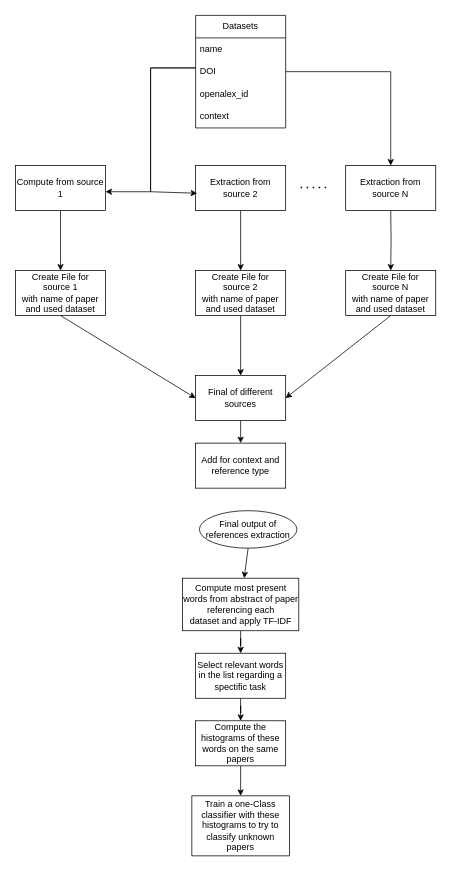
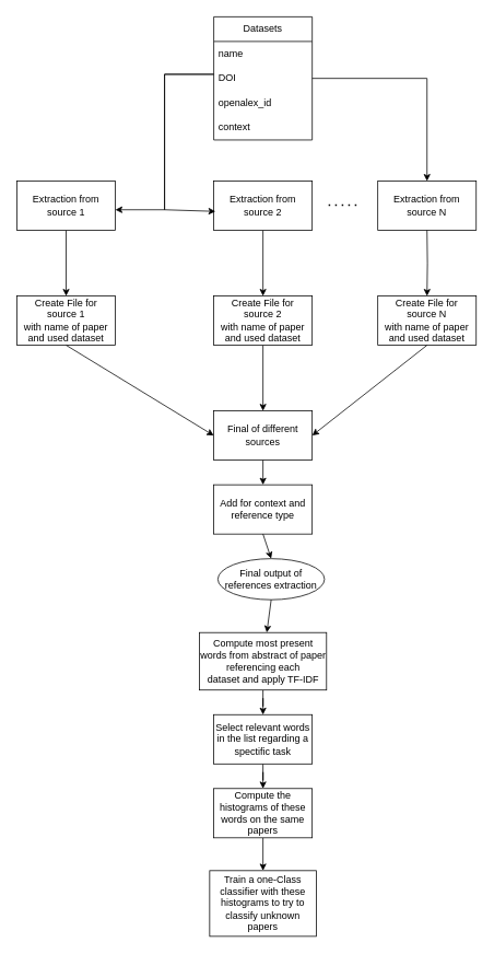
- <mxCell id="8" value="Compute from source 1" style="rounded=0;whiteSpace=wrap;html=1;" parent="1" vertex="1"><mxGeometry x="20" y="220" width="120" height="60" as="geometry" /></mxCell>
+ <mxCell id="8" value="Extraction from source 1" style="rounded=0;whiteSpace=wrap;html=1;" parent="1" vertex="1"><mxGeometry x="20" y="220" width="120" height="60" as="geometry" /></mxCell>
+ <mxCell id="27" value="" style="endArrow=classic;html=1;rounded=0;entryX=0.5;entryY=0;entryDx=0;entryDy=0;exitX=0.5;exitY=1;exitDx=0;exitDy=0;" parent="1" source="25" target="26" edge="1"><mxGeometry width="50" height="50" relative="1" as="geometry"><mxPoint x="290" y="650" as="sourcePoint" /><mxPoint x="340" y="600" as="targetPoint" /></mxGeometry></mxCell>
